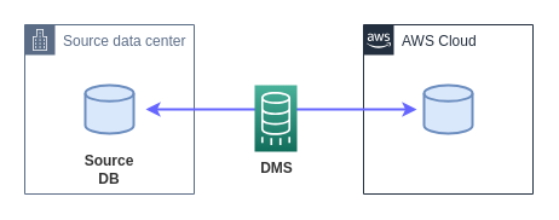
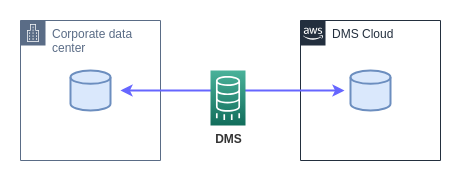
- <mxCell id="2" value="AWS Cloud" style="points=[[0,0],[0.25,0],[0.5,0],[0.75,0],[1,0],[1,0.25],[1,0.5],[1,0.75],[1,1],[0.75,1],[0.5,1],[0.25,1],[0,1],[0,0.75],[0,0.5],[0,0.25]];outlineConnect=0;gradientColor=none;html=1;whiteSpace=wrap;fontSize=12;fontStyle=0;shape=mxgraph.aws4.group;grIcon=mxgraph.aws4.group_aws_cloud_alt;strokeColor=#232F3E;fillColor=none;verticalAlign=top;align=left;spacingLeft=30;fontColor=#232F3E;dashed=0;" vertex="1" parent="1"><mxGeometry x="300" y="20" width="140" height="140" as="geometry" /></mxCell>
+ <mxCell id="2" value="DMS Cloud" style="points=[[0,0],[0.25,0],[0.5,0],[0.75,0],[1,0],[1,0.25],[1,0.5],[1,0.75],[1,1],[0.75,1],[0.5,1],[0.25,1],[0,1],[0,0.75],[0,0.5],[0,0.25]];outlineConnect=0;gradientColor=none;html=1;whiteSpace=wrap;fontSize=12;fontStyle=0;shape=mxgraph.aws4.group;grIcon=mxgraph.aws4.group_aws_cloud_alt;strokeColor=#232F3E;fillColor=none;verticalAlign=top;align=left;spacingLeft=30;fontColor=#232F3E;dashed=0;" vertex="1" parent="1"><mxGeometry x="300" y="20" width="140" height="140" as="geometry" /></mxCell>
- <mxCell id="3" value="Source data center" style="points=[[0,0],[0.25,0],[0.5,0],[0.75,0],[1,0],[1,0.25],[1,0.5],[1,0.75],[1,1],[0.75,1],[0.5,1],[0.25,1],[0,1],[0,0.75],[0,0.5],[0,0.25]];outlineConnect=0;gradientColor=none;html=1;whiteSpace=wrap;fontSize=12;fontStyle=0;shape=mxgraph.aws4.group;grIcon=mxgraph.aws4.group_corporate_data_center;strokeColor=#5A6C86;fillColor=none;verticalAlign=top;align=left;spacingLeft=30;fontColor=#5A6C86;dashed=0;" vertex="1" parent="1"><mxGeometry x="20" y="20" width="140" height="140" as="geometry" /></mxCell>
+ <mxCell id="3" value="Corporate data center" style="points=[[0,0],[0.25,0],[0.5,0],[0.75,0],[1,0],[1,0.25],[1,0.5],[1,0.75],[1,1],[0.75,1],[0.5,1],[0.25,1],[0,1],[0,0.75],[0,0.5],[0,0.25]];outlineConnect=0;gradientColor=none;html=1;whiteSpace=wrap;fontSize=12;fontStyle=0;shape=mxgraph.aws4.group;grIcon=mxgraph.aws4.group_corporate_data_center;strokeColor=#5A6C86;fillColor=none;verticalAlign=top;align=left;spacingLeft=30;fontColor=#5A6C86;dashed=0;" vertex="1" parent="1"><mxGeometry x="20" y="20" width="140" height="140" as="geometry" /></mxCell>
- <mxCell id="8" value="Source&lt;br&gt;DB" style="text;html=1;strokeColor=none;fillColor=none;align=center;verticalAlign=middle;whiteSpace=wrap;rounded=0;fontStyle=1;fontColor=#333333;" vertex="1" parent="1"><mxGeometry x="20" y="120" width="140" height="40" as="geometry" /></mxCell>
